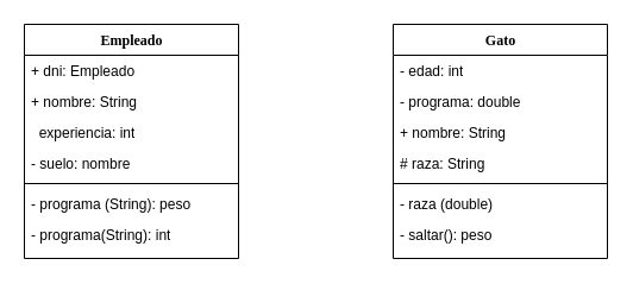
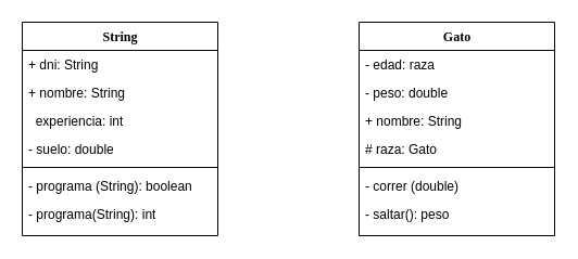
- <mxCell id="2" value="Empleado" style="swimlane;html=1;fontStyle=1;align=center;verticalAlign=top;childLayout=stackLayout;horizontal=1;startSize=26;horizontalStack=0;resizeParent=1;resizeLast=0;collapsible=1;marginBottom=0;swimlaneFillColor=#ffffff;rounded=0;shadow=0;comic=0;labelBackgroundColor=none;strokeWidth=1;fillColor=none;fontFamily=Verdana;fontSize=12" parent="1" vertex="1"><mxGeometry x="20" y="20" width="180" height="197" as="geometry" /></mxCell>
+ <mxCell id="2" value="String" style="swimlane;html=1;fontStyle=1;align=center;verticalAlign=top;childLayout=stackLayout;horizontal=1;startSize=26;horizontalStack=0;resizeParent=1;resizeLast=0;collapsible=1;marginBottom=0;swimlaneFillColor=#ffffff;rounded=0;shadow=0;comic=0;labelBackgroundColor=none;strokeWidth=1;fillColor=none;fontFamily=Verdana;fontSize=12" parent="1" vertex="1"><mxGeometry x="20" y="20" width="180" height="197" as="geometry" /></mxCell>
- <mxCell id="3" value="&lt;span style=&quot;&quot;&gt;+ dni: Empleado&lt;/span&gt;" style="text;html=1;strokeColor=none;fillColor=none;align=left;verticalAlign=top;spacingLeft=4;spacingRight=4;whiteSpace=wrap;overflow=hidden;rotatable=0;points=[[0,0.5],[1,0.5]];portConstraint=eastwest;" parent="2" vertex="1"><mxGeometry y="26" width="180" height="26" as="geometry" /></mxCell>
+ <mxCell id="3" value="&lt;span style=&quot;&quot;&gt;+ dni: String&lt;/span&gt;" style="text;html=1;strokeColor=none;fillColor=none;align=left;verticalAlign=top;spacingLeft=4;spacingRight=4;whiteSpace=wrap;overflow=hidden;rotatable=0;points=[[0,0.5],[1,0.5]];portConstraint=eastwest;" parent="2" vertex="1"><mxGeometry y="26" width="180" height="26" as="geometry" /></mxCell>
- <mxCell id="11" value="&lt;span style=&quot;&quot;&gt;- edad: int&lt;/span&gt;" style="text;html=1;strokeColor=none;fillColor=none;align=left;verticalAlign=top;spacingLeft=4;spacingRight=4;whiteSpace=wrap;overflow=hidden;rotatable=0;points=[[0,0.5],[1,0.5]];portConstraint=eastwest;" parent="10" vertex="1"><mxGeometry y="26" width="180" height="26" as="geometry" /></mxCell>
+ <mxCell id="11" value="&lt;span style=&quot;&quot;&gt;- edad: raza&lt;/span&gt;" style="text;html=1;strokeColor=none;fillColor=none;align=left;verticalAlign=top;spacingLeft=4;spacingRight=4;whiteSpace=wrap;overflow=hidden;rotatable=0;points=[[0,0.5],[1,0.5]];portConstraint=eastwest;" parent="10" vertex="1"><mxGeometry y="26" width="180" height="26" as="geometry" /></mxCell>
- <mxCell id="12" value="&lt;span style=&quot;&quot;&gt;- programa: double&lt;/span&gt;" style="text;html=1;strokeColor=none;fillColor=none;align=left;verticalAlign=top;spacingLeft=4;spacingRight=4;whiteSpace=wrap;overflow=hidden;rotatable=0;points=[[0,0.5],[1,0.5]];portConstraint=eastwest;" parent="10" vertex="1"><mxGeometry y="52" width="180" height="26" as="geometry" /></mxCell>
+ <mxCell id="12" value="&lt;span style=&quot;&quot;&gt;- peso: double&lt;/span&gt;" style="text;html=1;strokeColor=none;fillColor=none;align=left;verticalAlign=top;spacingLeft=4;spacingRight=4;whiteSpace=wrap;overflow=hidden;rotatable=0;points=[[0,0.5],[1,0.5]];portConstraint=eastwest;" parent="10" vertex="1"><mxGeometry y="52" width="180" height="26" as="geometry" /></mxCell>
- <mxCell id="6" value="&lt;span style=&quot;&quot;&gt;- suelo: nombre&lt;/span&gt;" style="text;html=1;strokeColor=none;fillColor=none;align=left;verticalAlign=top;spacingLeft=4;spacingRight=4;whiteSpace=wrap;overflow=hidden;rotatable=0;points=[[0,0.5],[1,0.5]];portConstraint=eastwest;" parent="2" vertex="1"><mxGeometry y="104" width="180" height="26" as="geometry" /></mxCell>
+ <mxCell id="6" value="&lt;span style=&quot;&quot;&gt;- suelo: double&lt;/span&gt;" style="text;html=1;strokeColor=none;fillColor=none;align=left;verticalAlign=top;spacingLeft=4;spacingRight=4;whiteSpace=wrap;overflow=hidden;rotatable=0;points=[[0,0.5],[1,0.5]];portConstraint=eastwest;" parent="2" vertex="1"><mxGeometry y="104" width="180" height="26" as="geometry" /></mxCell>
- <mxCell id="14" value="&lt;span style=&quot;&quot;&gt;# raza: String&lt;/span&gt;" style="text;html=1;strokeColor=none;fillColor=none;align=left;verticalAlign=top;spacingLeft=4;spacingRight=4;whiteSpace=wrap;overflow=hidden;rotatable=0;points=[[0,0.5],[1,0.5]];portConstraint=eastwest;" parent="10" vertex="1"><mxGeometry y="104" width="180" height="26" as="geometry" /></mxCell>
+ <mxCell id="14" value="&lt;span style=&quot;&quot;&gt;# raza: Gato&lt;/span&gt;" style="text;html=1;strokeColor=none;fillColor=none;align=left;verticalAlign=top;spacingLeft=4;spacingRight=4;whiteSpace=wrap;overflow=hidden;rotatable=0;points=[[0,0.5],[1,0.5]];portConstraint=eastwest;" parent="10" vertex="1"><mxGeometry y="104" width="180" height="26" as="geometry" /></mxCell>
- <mxCell id="8" value="-&amp;nbsp;&lt;span style=&quot;&quot;&gt;programa &lt;/span&gt;(String): peso" style="text;html=1;strokeColor=none;fillColor=none;align=left;verticalAlign=top;spacingLeft=4;spacingRight=4;whiteSpace=wrap;overflow=hidden;rotatable=0;points=[[0,0.5],[1,0.5]];portConstraint=eastwest;" parent="2" vertex="1"><mxGeometry y="138" width="180" height="26" as="geometry" /></mxCell>
+ <mxCell id="8" value="-&amp;nbsp;&lt;span style=&quot;&quot;&gt;programa &lt;/span&gt;(String): boolean" style="text;html=1;strokeColor=none;fillColor=none;align=left;verticalAlign=top;spacingLeft=4;spacingRight=4;whiteSpace=wrap;overflow=hidden;rotatable=0;points=[[0,0.5],[1,0.5]];portConstraint=eastwest;" parent="2" vertex="1"><mxGeometry y="138" width="180" height="26" as="geometry" /></mxCell>
- <mxCell id="16" value="-&amp;nbsp;&lt;span style=&quot;&quot;&gt;raza&amp;nbsp;&lt;/span&gt;(double)" style="text;html=1;strokeColor=none;fillColor=none;align=left;verticalAlign=top;spacingLeft=4;spacingRight=4;whiteSpace=wrap;overflow=hidden;rotatable=0;points=[[0,0.5],[1,0.5]];portConstraint=eastwest;" parent="10" vertex="1"><mxGeometry y="138" width="180" height="26" as="geometry" /></mxCell>
+ <mxCell id="16" value="-&amp;nbsp;&lt;span style=&quot;&quot;&gt;correr&amp;nbsp;&lt;/span&gt;(double)" style="text;html=1;strokeColor=none;fillColor=none;align=left;verticalAlign=top;spacingLeft=4;spacingRight=4;whiteSpace=wrap;overflow=hidden;rotatable=0;points=[[0,0.5],[1,0.5]];portConstraint=eastwest;" parent="10" vertex="1"><mxGeometry y="138" width="180" height="26" as="geometry" /></mxCell>
